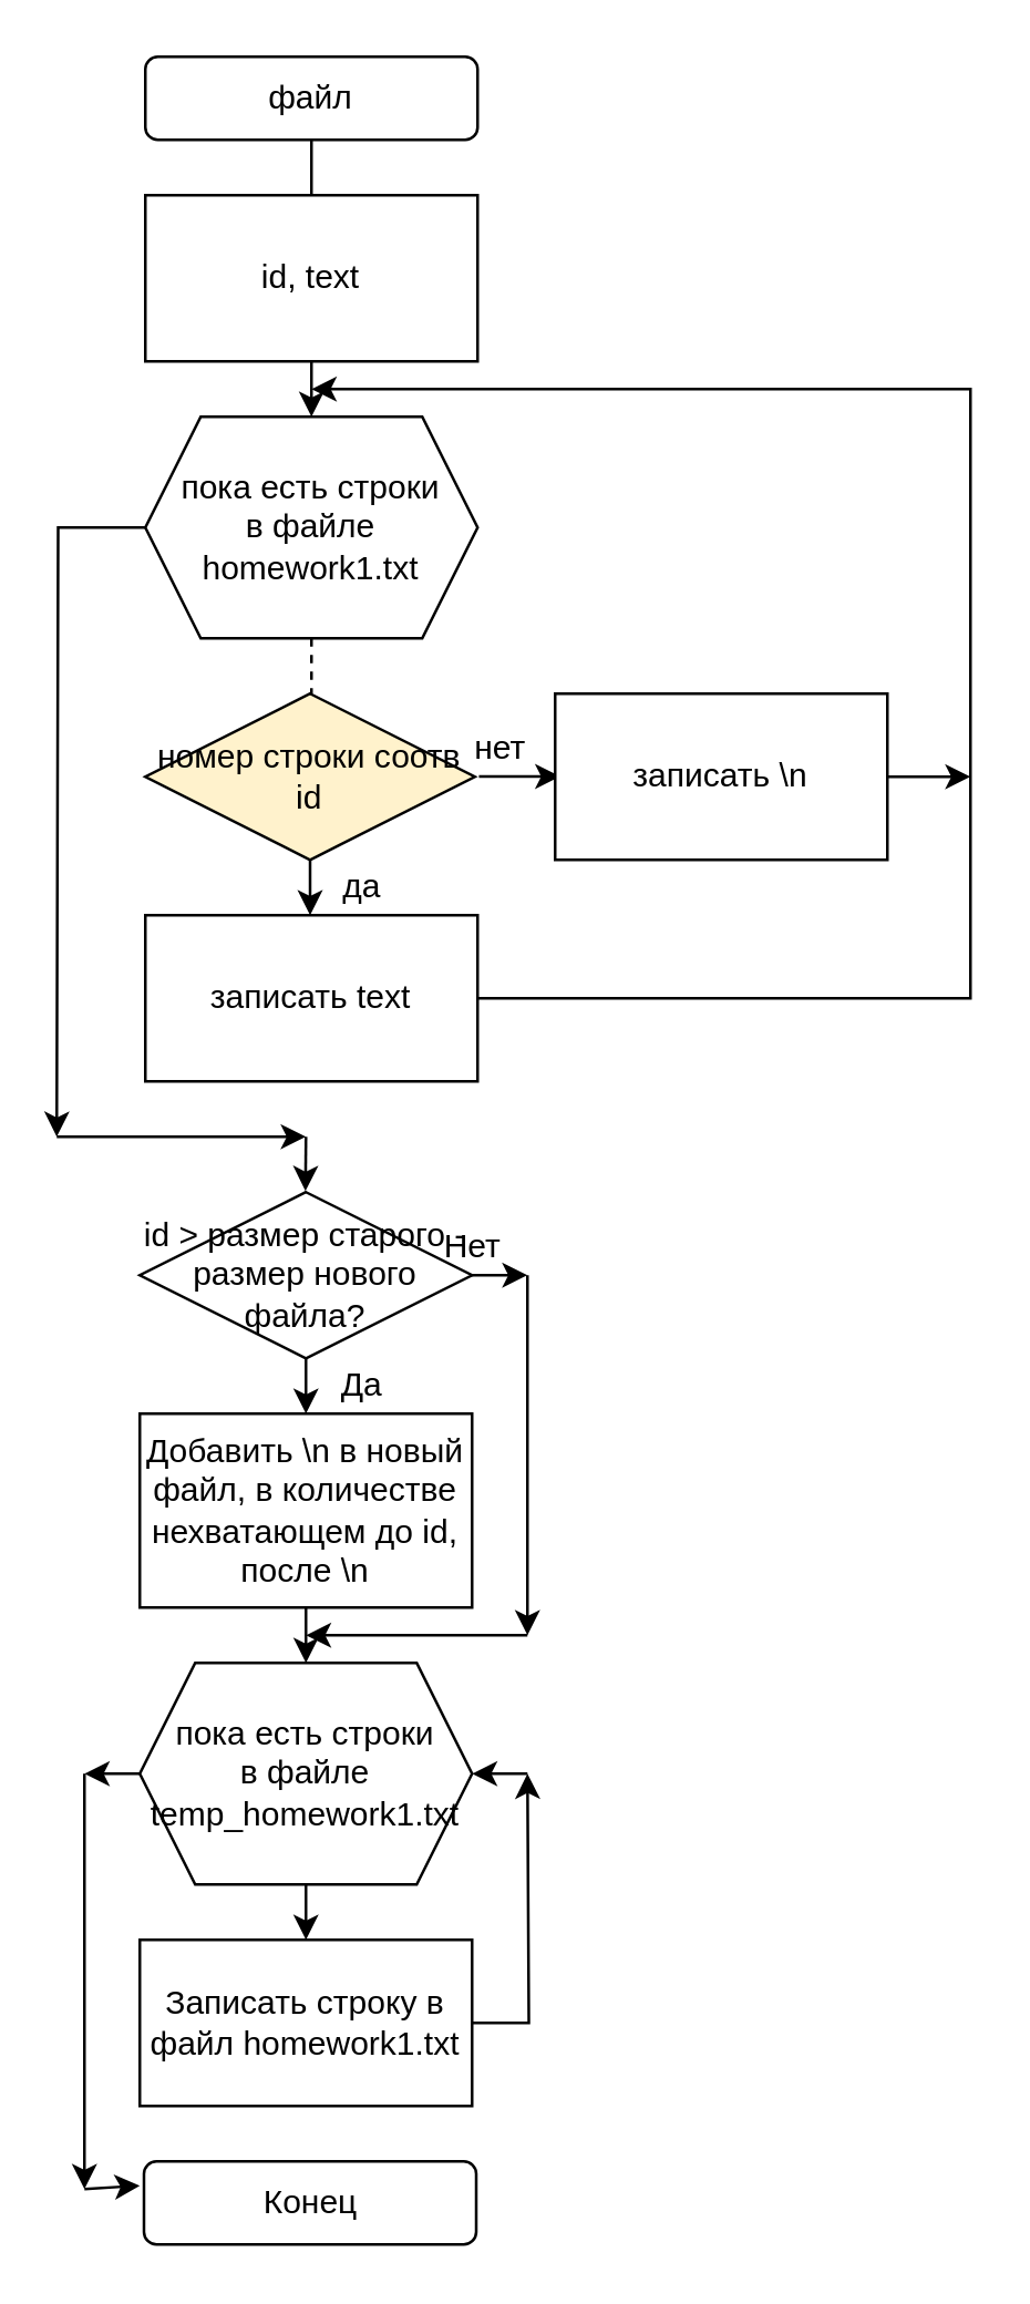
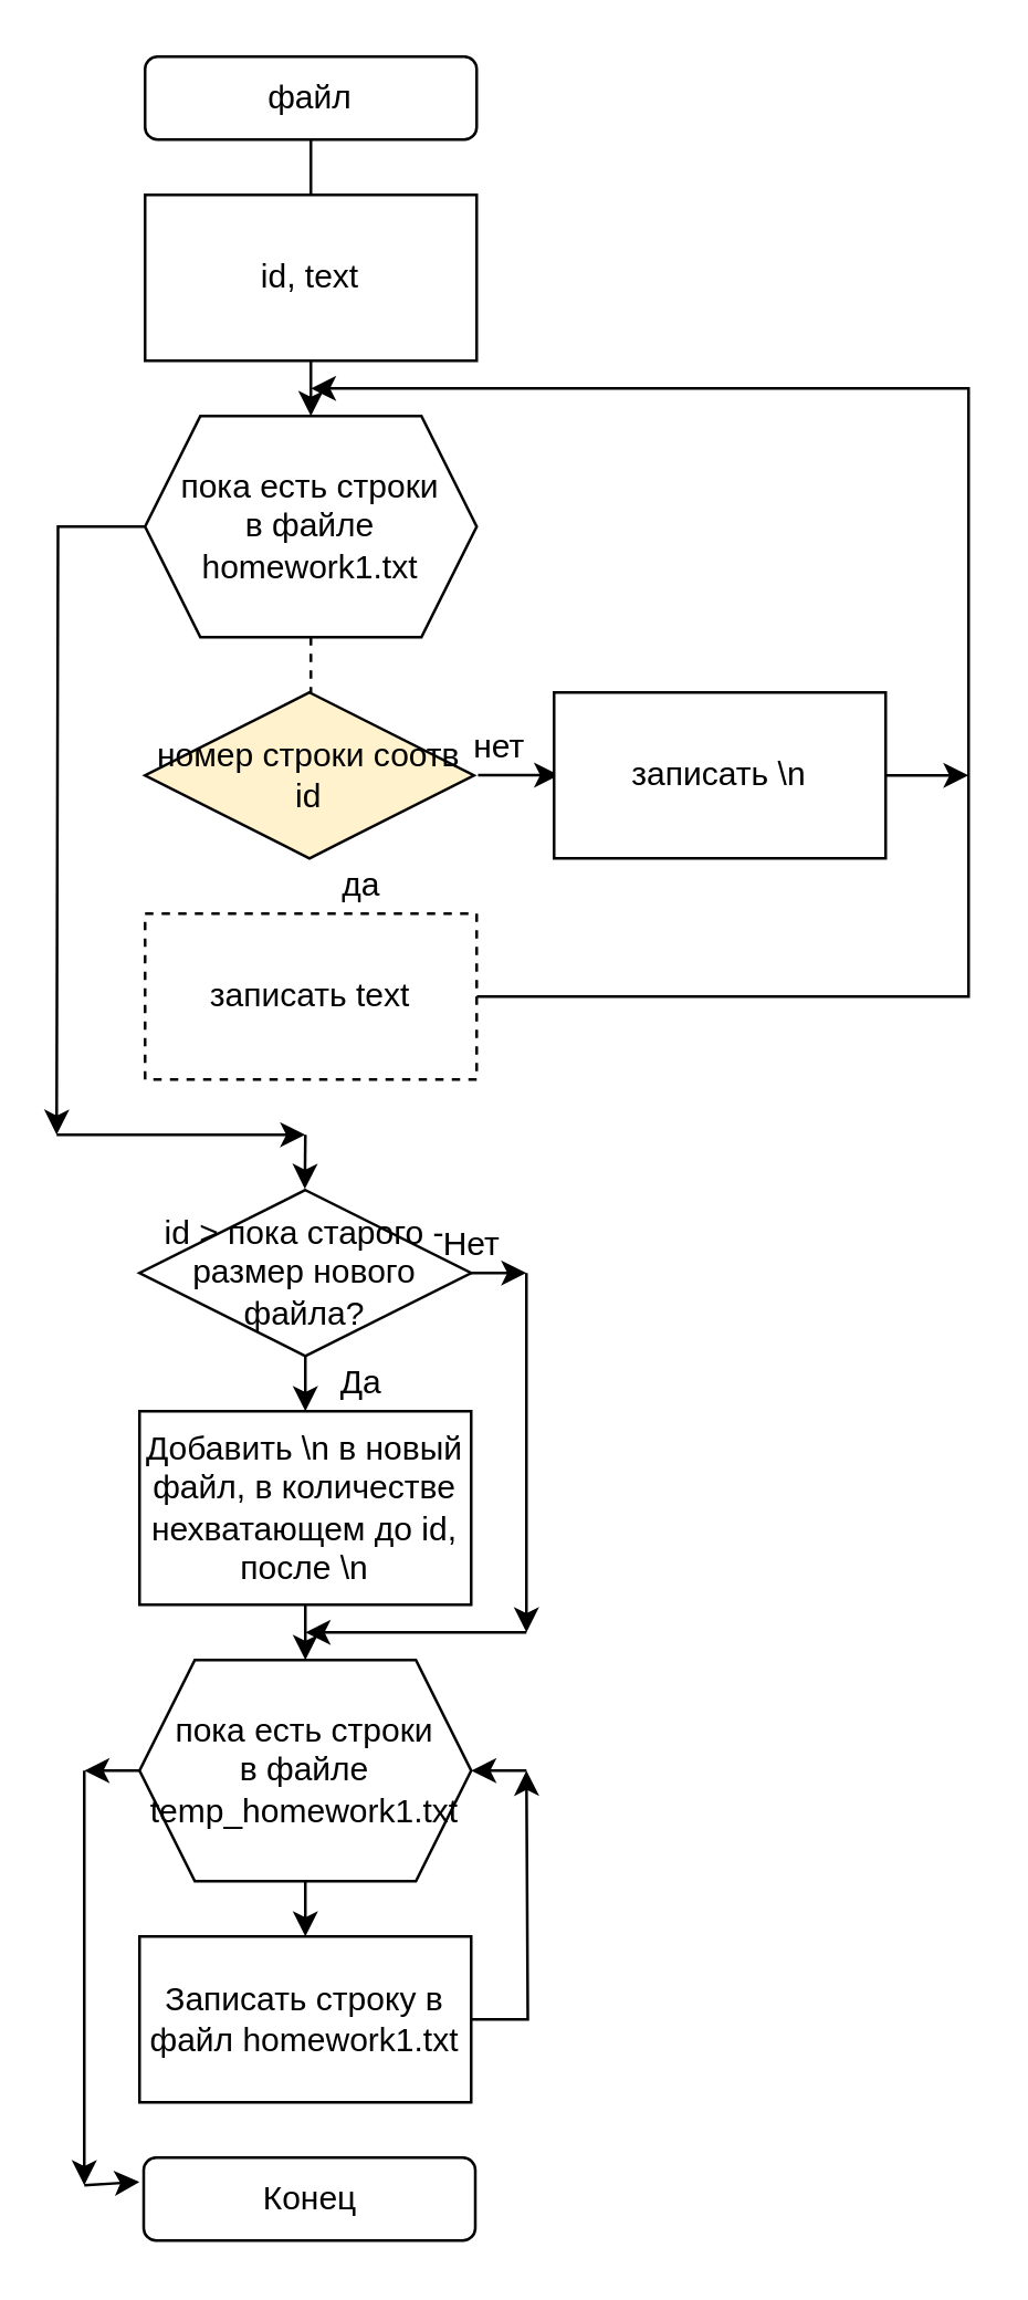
- <mxCell id="5" value="" style="edgeStyle=orthogonalEdgeStyle;rounded=0;orthogonalLoop=1;jettySize=auto;html=1;startArrow=none;" edge="1" parent="1" source="11" target="9"><mxGeometry relative="1" as="geometry" /></mxCell>
- <mxCell id="9" value="записать text" style="rounded=0;whiteSpace=wrap;html=1;" vertex="1" parent="1"><mxGeometry x="52" y="330" width="120" height="60" as="geometry" /></mxCell>
+ <mxCell id="9" value="записать text" style="rounded=0;whiteSpace=wrap;html=1;dashed=1;" vertex="1" parent="1"><mxGeometry x="52" y="330" width="120" height="60" as="geometry" /></mxCell>
- <mxCell id="19" value="id &amp;gt; размер старого - размер нового файла?" style="rhombus;whiteSpace=wrap;html=1;" vertex="1" parent="1"><mxGeometry x="50" y="430" width="120" height="60" as="geometry" /></mxCell>
+ <mxCell id="19" value="id &amp;gt; пока старого - размер нового файла?" style="rhombus;whiteSpace=wrap;html=1;" vertex="1" parent="1"><mxGeometry x="50" y="430" width="120" height="60" as="geometry" /></mxCell>
